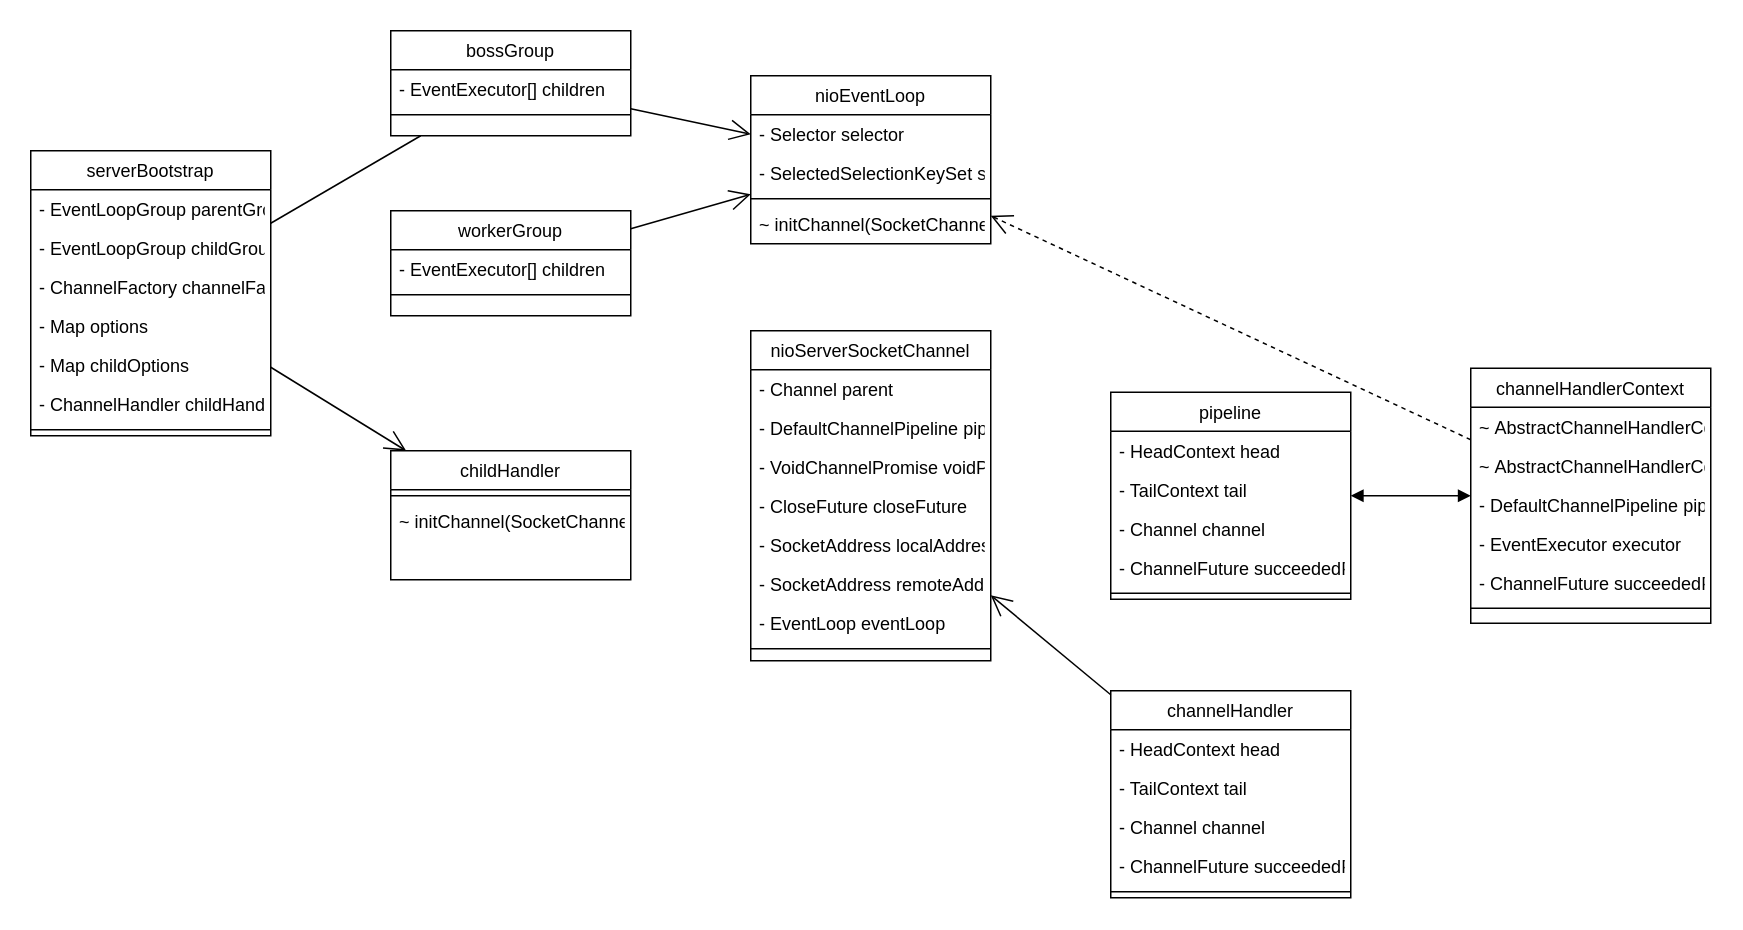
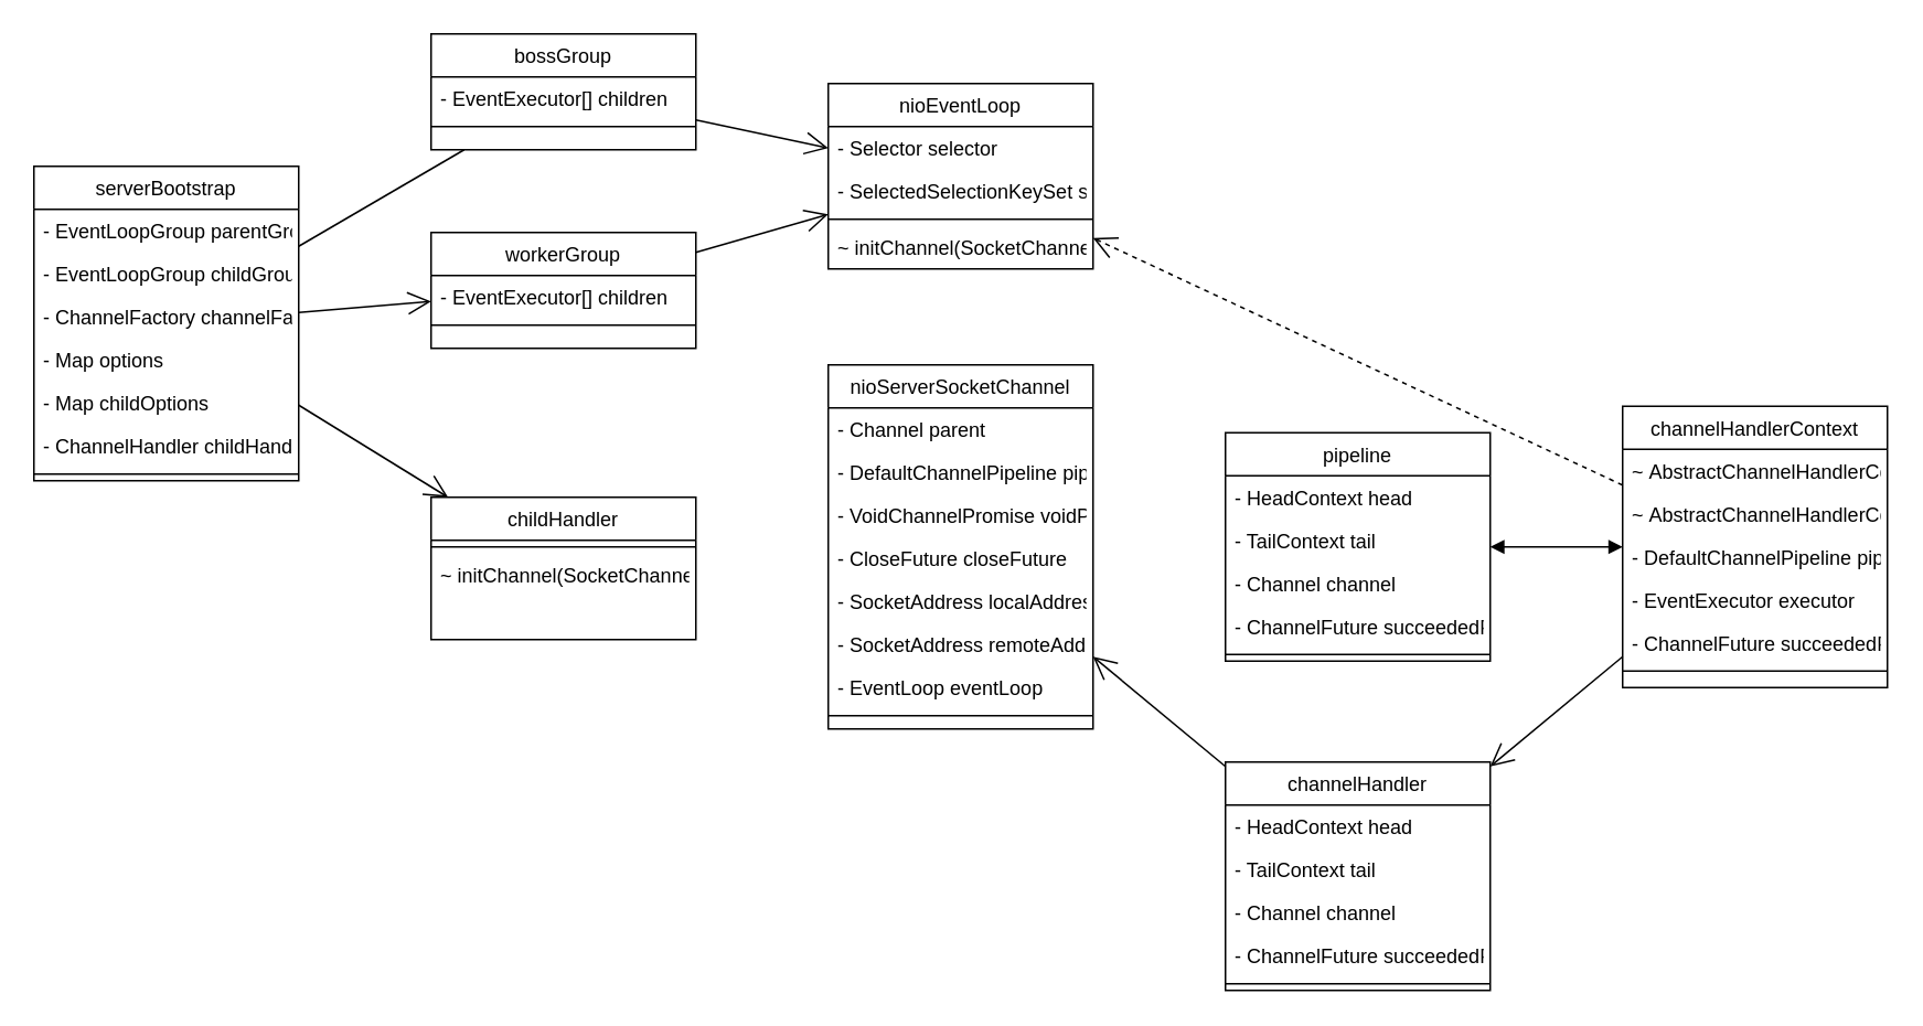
+ <mxCell id="26" value="" style="endArrow=open;endFill=1;endSize=12;html=1;" parent="1" source="14" target="5" edge="1"><mxGeometry width="160" relative="1" as="geometry"><mxPoint x="270" y="65" as="sourcePoint" /><mxPoint x="350" y="45" as="targetPoint" /></mxGeometry></mxCell>
+ <mxCell id="50" value="" style="endArrow=open;endFill=1;endSize=12;html=1;" parent="1" source="37" target="44" edge="1"><mxGeometry width="160" relative="1" as="geometry"><mxPoint x="1350" y="349.667" as="sourcePoint" /><mxPoint x="1270" y="344.333" as="targetPoint" /></mxGeometry></mxCell>
